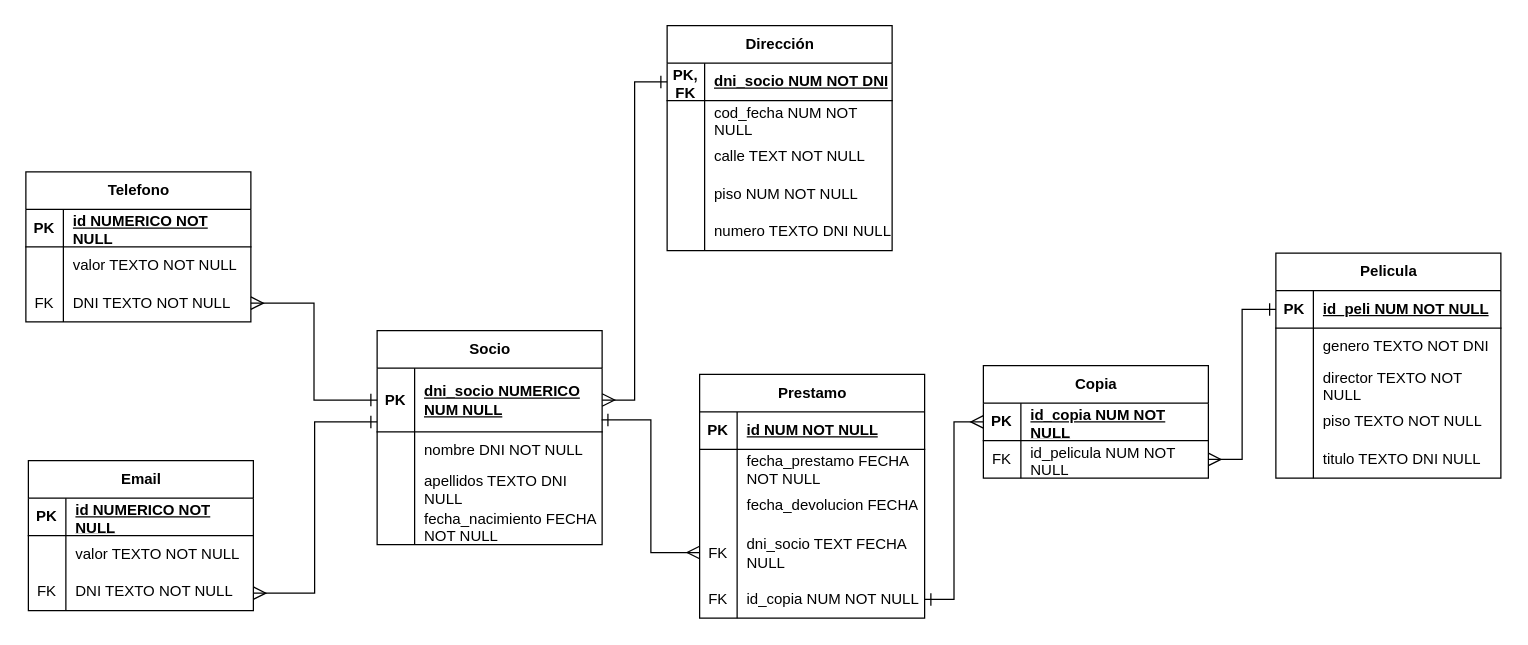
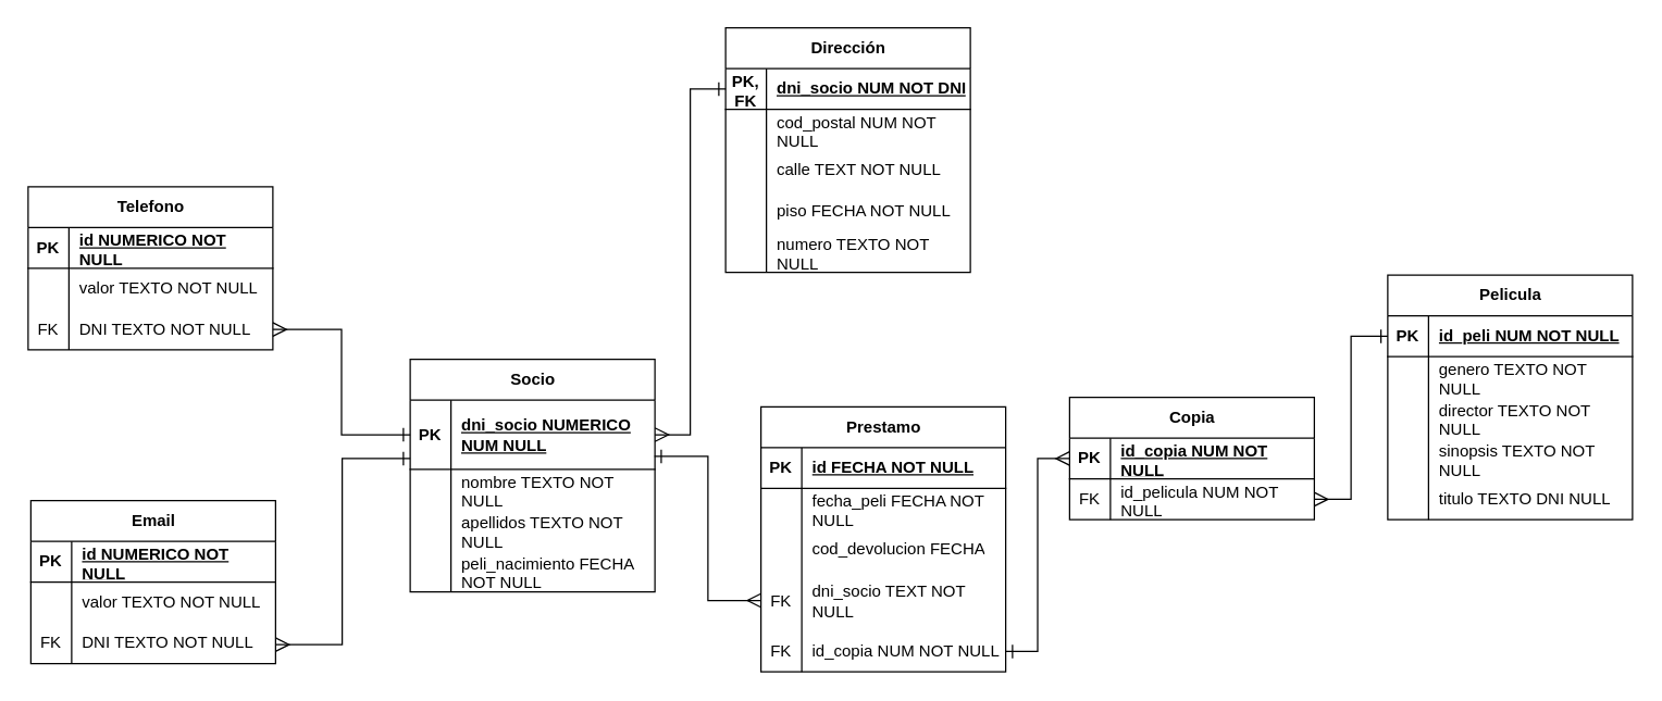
- <mxCell id="21" value="cod_fecha NUM NOT NULL" style="shape=partialRectangle;connectable=0;fillColor=none;top=0;left=0;bottom=0;right=0;align=left;spacingLeft=6;overflow=hidden;whiteSpace=wrap;html=1;" parent="19" vertex="1"><mxGeometry x="30" width="150" height="30" as="geometry"><mxRectangle width="150" height="30" as="alternateBounds" /></mxGeometry></mxCell>
+ <mxCell id="21" value="cod_postal NUM NOT NULL" style="shape=partialRectangle;connectable=0;fillColor=none;top=0;left=0;bottom=0;right=0;align=left;spacingLeft=6;overflow=hidden;whiteSpace=wrap;html=1;" parent="19" vertex="1"><mxGeometry x="30" width="150" height="30" as="geometry"><mxRectangle width="150" height="30" as="alternateBounds" /></mxGeometry></mxCell>
- <mxCell id="27" value="piso NUM NOT NULL" style="shape=partialRectangle;connectable=0;fillColor=none;top=0;left=0;bottom=0;right=0;align=left;spacingLeft=6;overflow=hidden;whiteSpace=wrap;html=1;" parent="25" vertex="1"><mxGeometry x="30" width="150" height="30" as="geometry"><mxRectangle width="150" height="30" as="alternateBounds" /></mxGeometry></mxCell>
+ <mxCell id="27" value="piso FECHA NOT NULL" style="shape=partialRectangle;connectable=0;fillColor=none;top=0;left=0;bottom=0;right=0;align=left;spacingLeft=6;overflow=hidden;whiteSpace=wrap;html=1;" parent="25" vertex="1"><mxGeometry x="30" width="150" height="30" as="geometry"><mxRectangle width="150" height="30" as="alternateBounds" /></mxGeometry></mxCell>
- <mxCell id="30" value="numero TEXTO DNI NULL" style="shape=partialRectangle;connectable=0;fillColor=none;top=0;left=0;bottom=0;right=0;align=left;spacingLeft=6;overflow=hidden;whiteSpace=wrap;html=1;" vertex="1" parent="28"><mxGeometry x="30" width="150" height="30" as="geometry"><mxRectangle width="150" height="30" as="alternateBounds" /></mxGeometry></mxCell>
+ <mxCell id="30" value="numero TEXTO NOT NULL" style="shape=partialRectangle;connectable=0;fillColor=none;top=0;left=0;bottom=0;right=0;align=left;spacingLeft=6;overflow=hidden;whiteSpace=wrap;html=1;" vertex="1" parent="28"><mxGeometry x="30" width="150" height="30" as="geometry"><mxRectangle width="150" height="30" as="alternateBounds" /></mxGeometry></mxCell>
- <mxCell id="37" value="genero TEXTO NOT DNI" style="shape=partialRectangle;connectable=0;fillColor=none;top=0;left=0;bottom=0;right=0;align=left;spacingLeft=6;overflow=hidden;whiteSpace=wrap;html=1;" parent="35" vertex="1"><mxGeometry x="30" width="150" height="30" as="geometry"><mxRectangle width="150" height="30" as="alternateBounds" /></mxGeometry></mxCell>
+ <mxCell id="37" value="genero TEXTO NOT NULL" style="shape=partialRectangle;connectable=0;fillColor=none;top=0;left=0;bottom=0;right=0;align=left;spacingLeft=6;overflow=hidden;whiteSpace=wrap;html=1;" parent="35" vertex="1"><mxGeometry x="30" width="150" height="30" as="geometry"><mxRectangle width="150" height="30" as="alternateBounds" /></mxGeometry></mxCell>
- <mxCell id="43" value="piso TEXTO NOT NULL" style="shape=partialRectangle;connectable=0;fillColor=none;top=0;left=0;bottom=0;right=0;align=left;spacingLeft=6;overflow=hidden;whiteSpace=wrap;html=1;" parent="41" vertex="1"><mxGeometry x="30" width="150" height="30" as="geometry"><mxRectangle width="150" height="30" as="alternateBounds" /></mxGeometry></mxCell>
+ <mxCell id="43" value="sinopsis TEXTO NOT NULL" style="shape=partialRectangle;connectable=0;fillColor=none;top=0;left=0;bottom=0;right=0;align=left;spacingLeft=6;overflow=hidden;whiteSpace=wrap;html=1;" parent="41" vertex="1"><mxGeometry x="30" width="150" height="30" as="geometry"><mxRectangle width="150" height="30" as="alternateBounds" /></mxGeometry></mxCell>
- <mxCell id="69" value="id NUM NOT NULL" style="shape=partialRectangle;connectable=0;fillColor=none;top=0;left=0;bottom=0;right=0;align=left;spacingLeft=6;fontStyle=5;overflow=hidden;whiteSpace=wrap;html=1;" parent="67" vertex="1"><mxGeometry x="30" width="150" height="30" as="geometry"><mxRectangle width="150" height="30" as="alternateBounds" /></mxGeometry></mxCell>
+ <mxCell id="69" value="id FECHA NOT NULL" style="shape=partialRectangle;connectable=0;fillColor=none;top=0;left=0;bottom=0;right=0;align=left;spacingLeft=6;fontStyle=5;overflow=hidden;whiteSpace=wrap;html=1;" parent="67" vertex="1"><mxGeometry x="30" width="150" height="30" as="geometry"><mxRectangle width="150" height="30" as="alternateBounds" /></mxGeometry></mxCell>
- <mxCell id="8" value="nombre DNI NOT NULL" style="shape=partialRectangle;connectable=0;fillColor=none;top=0;left=0;bottom=0;right=0;align=left;spacingLeft=6;overflow=hidden;whiteSpace=wrap;html=1;" parent="6" vertex="1"><mxGeometry x="30" width="150" height="30" as="geometry"><mxRectangle width="150" height="30" as="alternateBounds" /></mxGeometry></mxCell>
+ <mxCell id="8" value="nombre TEXTO NOT NULL" style="shape=partialRectangle;connectable=0;fillColor=none;top=0;left=0;bottom=0;right=0;align=left;spacingLeft=6;overflow=hidden;whiteSpace=wrap;html=1;" parent="6" vertex="1"><mxGeometry x="30" width="150" height="30" as="geometry"><mxRectangle width="150" height="30" as="alternateBounds" /></mxGeometry></mxCell>
- <mxCell id="72" value="fecha_prestamo FECHA NOT NULL&amp;nbsp;" style="shape=partialRectangle;connectable=0;fillColor=none;top=0;left=0;bottom=0;right=0;align=left;spacingLeft=6;overflow=hidden;whiteSpace=wrap;html=1;" parent="70" vertex="1"><mxGeometry x="30" width="150" height="30" as="geometry"><mxRectangle width="150" height="30" as="alternateBounds" /></mxGeometry></mxCell>
+ <mxCell id="72" value="fecha_peli FECHA NOT NULL&amp;nbsp;" style="shape=partialRectangle;connectable=0;fillColor=none;top=0;left=0;bottom=0;right=0;align=left;spacingLeft=6;overflow=hidden;whiteSpace=wrap;html=1;" parent="70" vertex="1"><mxGeometry x="30" width="150" height="30" as="geometry"><mxRectangle width="150" height="30" as="alternateBounds" /></mxGeometry></mxCell>
- <mxCell id="11" value="apellidos TEXTO DNI NULL" style="shape=partialRectangle;connectable=0;fillColor=none;top=0;left=0;bottom=0;right=0;align=left;spacingLeft=6;overflow=hidden;whiteSpace=wrap;html=1;" parent="9" vertex="1"><mxGeometry x="30" width="150" height="30" as="geometry"><mxRectangle width="150" height="30" as="alternateBounds" /></mxGeometry></mxCell>
+ <mxCell id="11" value="apellidos TEXTO NOT NULL" style="shape=partialRectangle;connectable=0;fillColor=none;top=0;left=0;bottom=0;right=0;align=left;spacingLeft=6;overflow=hidden;whiteSpace=wrap;html=1;" parent="9" vertex="1"><mxGeometry x="30" width="150" height="30" as="geometry"><mxRectangle width="150" height="30" as="alternateBounds" /></mxGeometry></mxCell>
- <mxCell id="75" value="fecha_devolucion FECHA" style="shape=partialRectangle;connectable=0;fillColor=none;top=0;left=0;bottom=0;right=0;align=left;spacingLeft=6;overflow=hidden;whiteSpace=wrap;html=1;" parent="73" vertex="1"><mxGeometry x="30" width="150" height="30" as="geometry"><mxRectangle width="150" height="30" as="alternateBounds" /></mxGeometry></mxCell>
+ <mxCell id="75" value="cod_devolucion FECHA" style="shape=partialRectangle;connectable=0;fillColor=none;top=0;left=0;bottom=0;right=0;align=left;spacingLeft=6;overflow=hidden;whiteSpace=wrap;html=1;" parent="73" vertex="1"><mxGeometry x="30" width="150" height="30" as="geometry"><mxRectangle width="150" height="30" as="alternateBounds" /></mxGeometry></mxCell>
- <mxCell id="14" value="fecha_nacimiento FECHA NOT NULL" style="shape=partialRectangle;connectable=0;fillColor=none;top=0;left=0;bottom=0;right=0;align=left;spacingLeft=6;overflow=hidden;whiteSpace=wrap;html=1;" parent="12" vertex="1"><mxGeometry x="30" width="150" height="30" as="geometry"><mxRectangle width="150" height="30" as="alternateBounds" /></mxGeometry></mxCell>
+ <mxCell id="14" value="peli_nacimiento FECHA NOT NULL" style="shape=partialRectangle;connectable=0;fillColor=none;top=0;left=0;bottom=0;right=0;align=left;spacingLeft=6;overflow=hidden;whiteSpace=wrap;html=1;" parent="12" vertex="1"><mxGeometry x="30" width="150" height="30" as="geometry"><mxRectangle width="150" height="30" as="alternateBounds" /></mxGeometry></mxCell>
- <mxCell id="78" value="dni_socio TEXT FECHA NULL" style="shape=partialRectangle;connectable=0;fillColor=none;top=0;left=0;bottom=0;right=0;align=left;spacingLeft=6;overflow=hidden;whiteSpace=wrap;html=1;" vertex="1" parent="76"><mxGeometry x="30" width="150" height="45" as="geometry"><mxRectangle width="150" height="45" as="alternateBounds" /></mxGeometry></mxCell>
+ <mxCell id="78" value="dni_socio TEXT NOT NULL" style="shape=partialRectangle;connectable=0;fillColor=none;top=0;left=0;bottom=0;right=0;align=left;spacingLeft=6;overflow=hidden;whiteSpace=wrap;html=1;" vertex="1" parent="76"><mxGeometry x="30" width="150" height="45" as="geometry"><mxRectangle width="150" height="45" as="alternateBounds" /></mxGeometry></mxCell>
